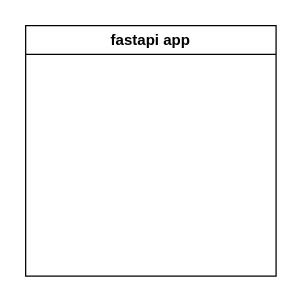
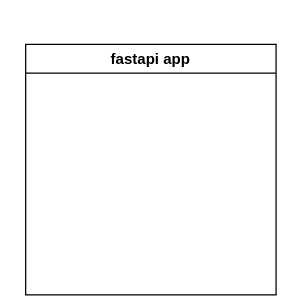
- <mxCell id="2" value="fastapi app" style="swimlane;whiteSpace=wrap;html=1;" vertex="1" parent="1"><mxGeometry x="20" y="20" width="200" height="200" as="geometry" /></mxCell>
+ <mxCell id="2" value="fastapi app" style="swimlane;whiteSpace=wrap;html=1;" vertex="1" parent="1"><mxGeometry x="20" y="35" width="200" height="200" as="geometry" /></mxCell>
